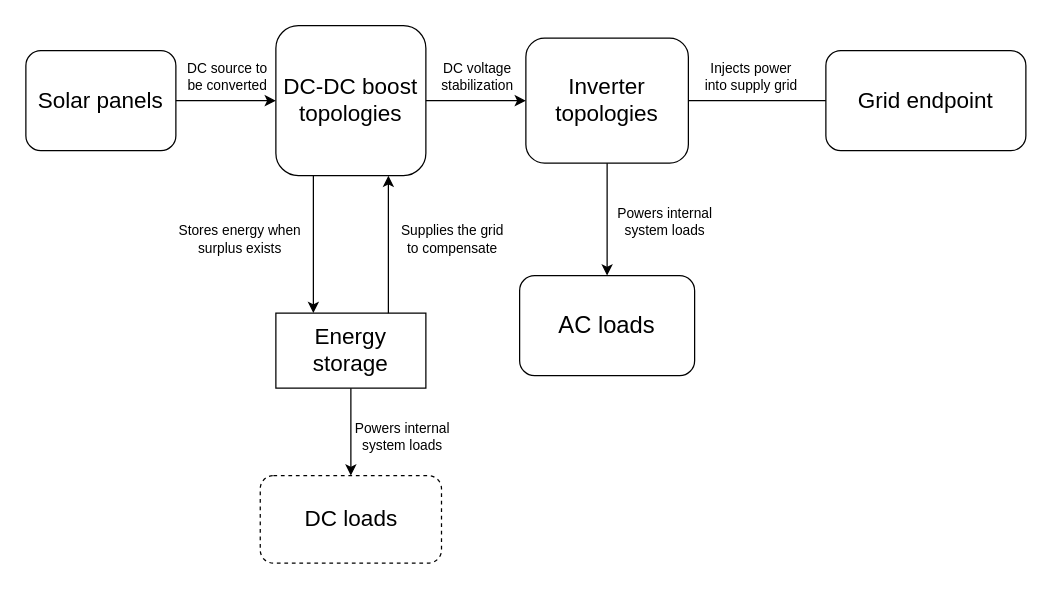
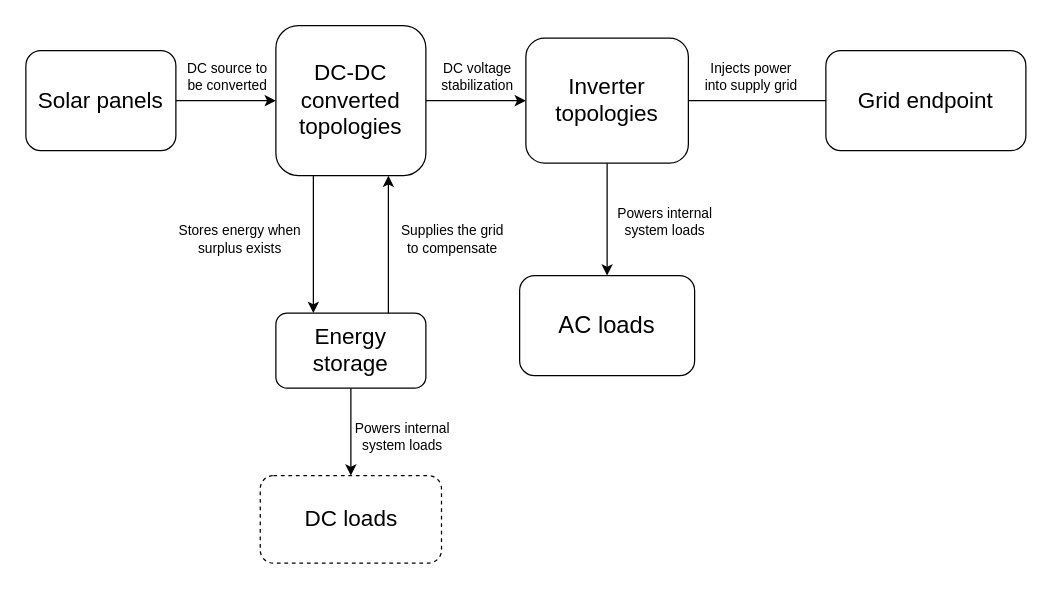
- <mxCell id="3" value="&lt;font style=&quot;font-size: 18px;&quot;&gt;DC-DC boost topologies&lt;/font&gt;" style="rounded=1;whiteSpace=wrap;html=1;" vertex="1" parent="1"><mxGeometry x="220" y="20" width="120" height="120" as="geometry" /></mxCell>
+ <mxCell id="3" value="&lt;font style=&quot;font-size: 18px;&quot;&gt;DC-DC converted topologies&lt;/font&gt;" style="rounded=1;whiteSpace=wrap;html=1;" vertex="1" parent="1"><mxGeometry x="220" y="20" width="120" height="120" as="geometry" /></mxCell>
- <mxCell id="4" value="&lt;font style=&quot;font-size: 18px;&quot;&gt;Energy storage&lt;/font&gt;" style="whiteSpace=wrap;html=1;rounded=0;" vertex="1" parent="1"><mxGeometry x="220" y="250" width="120" height="60" as="geometry" /></mxCell>
+ <mxCell id="4" value="&lt;font style=&quot;font-size: 18px;&quot;&gt;Energy storage&lt;/font&gt;" style="rounded=1;whiteSpace=wrap;html=1;" vertex="1" parent="1"><mxGeometry x="220" y="250" width="120" height="60" as="geometry" /></mxCell>
